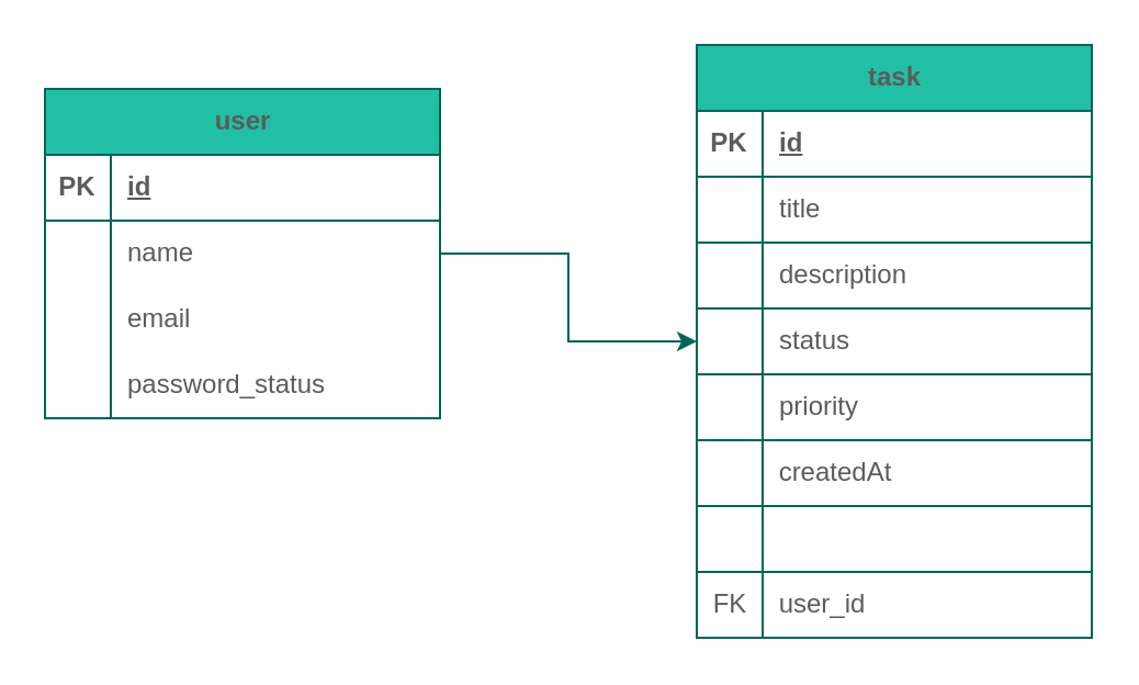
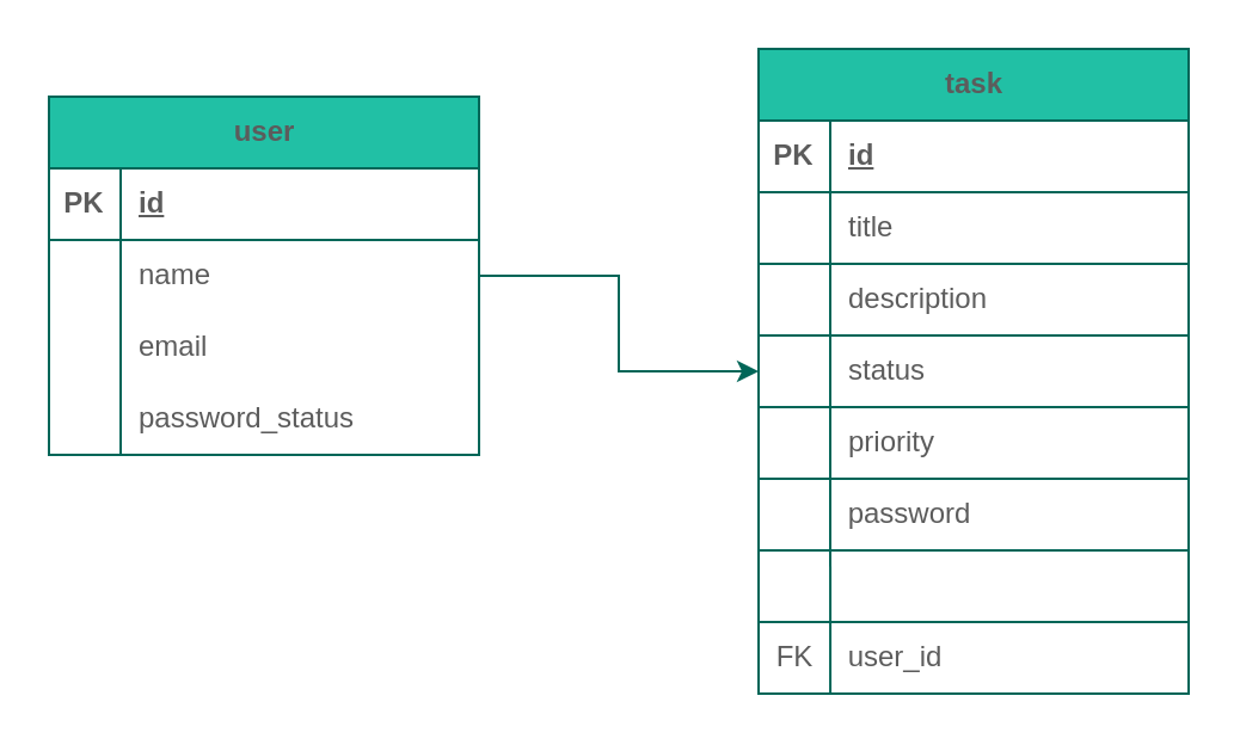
- <mxCell id="37" value="createdAt" style="text;html=1;align=center;verticalAlign=middle;resizable=0;points=[];autosize=1;strokeColor=none;fillColor=none;labelBackgroundColor=none;fontColor=#5C5C5C;rounded=0;" vertex="1" parent="1"><mxGeometry x="345" y="200" width="70" height="30" as="geometry" /></mxCell>
+ <mxCell id="37" value="password" style="text;html=1;align=center;verticalAlign=middle;resizable=0;points=[];autosize=1;strokeColor=none;fillColor=none;labelBackgroundColor=none;fontColor=#5C5C5C;rounded=0;" vertex="1" parent="1"><mxGeometry x="345" y="200" width="70" height="30" as="geometry" /></mxCell>
